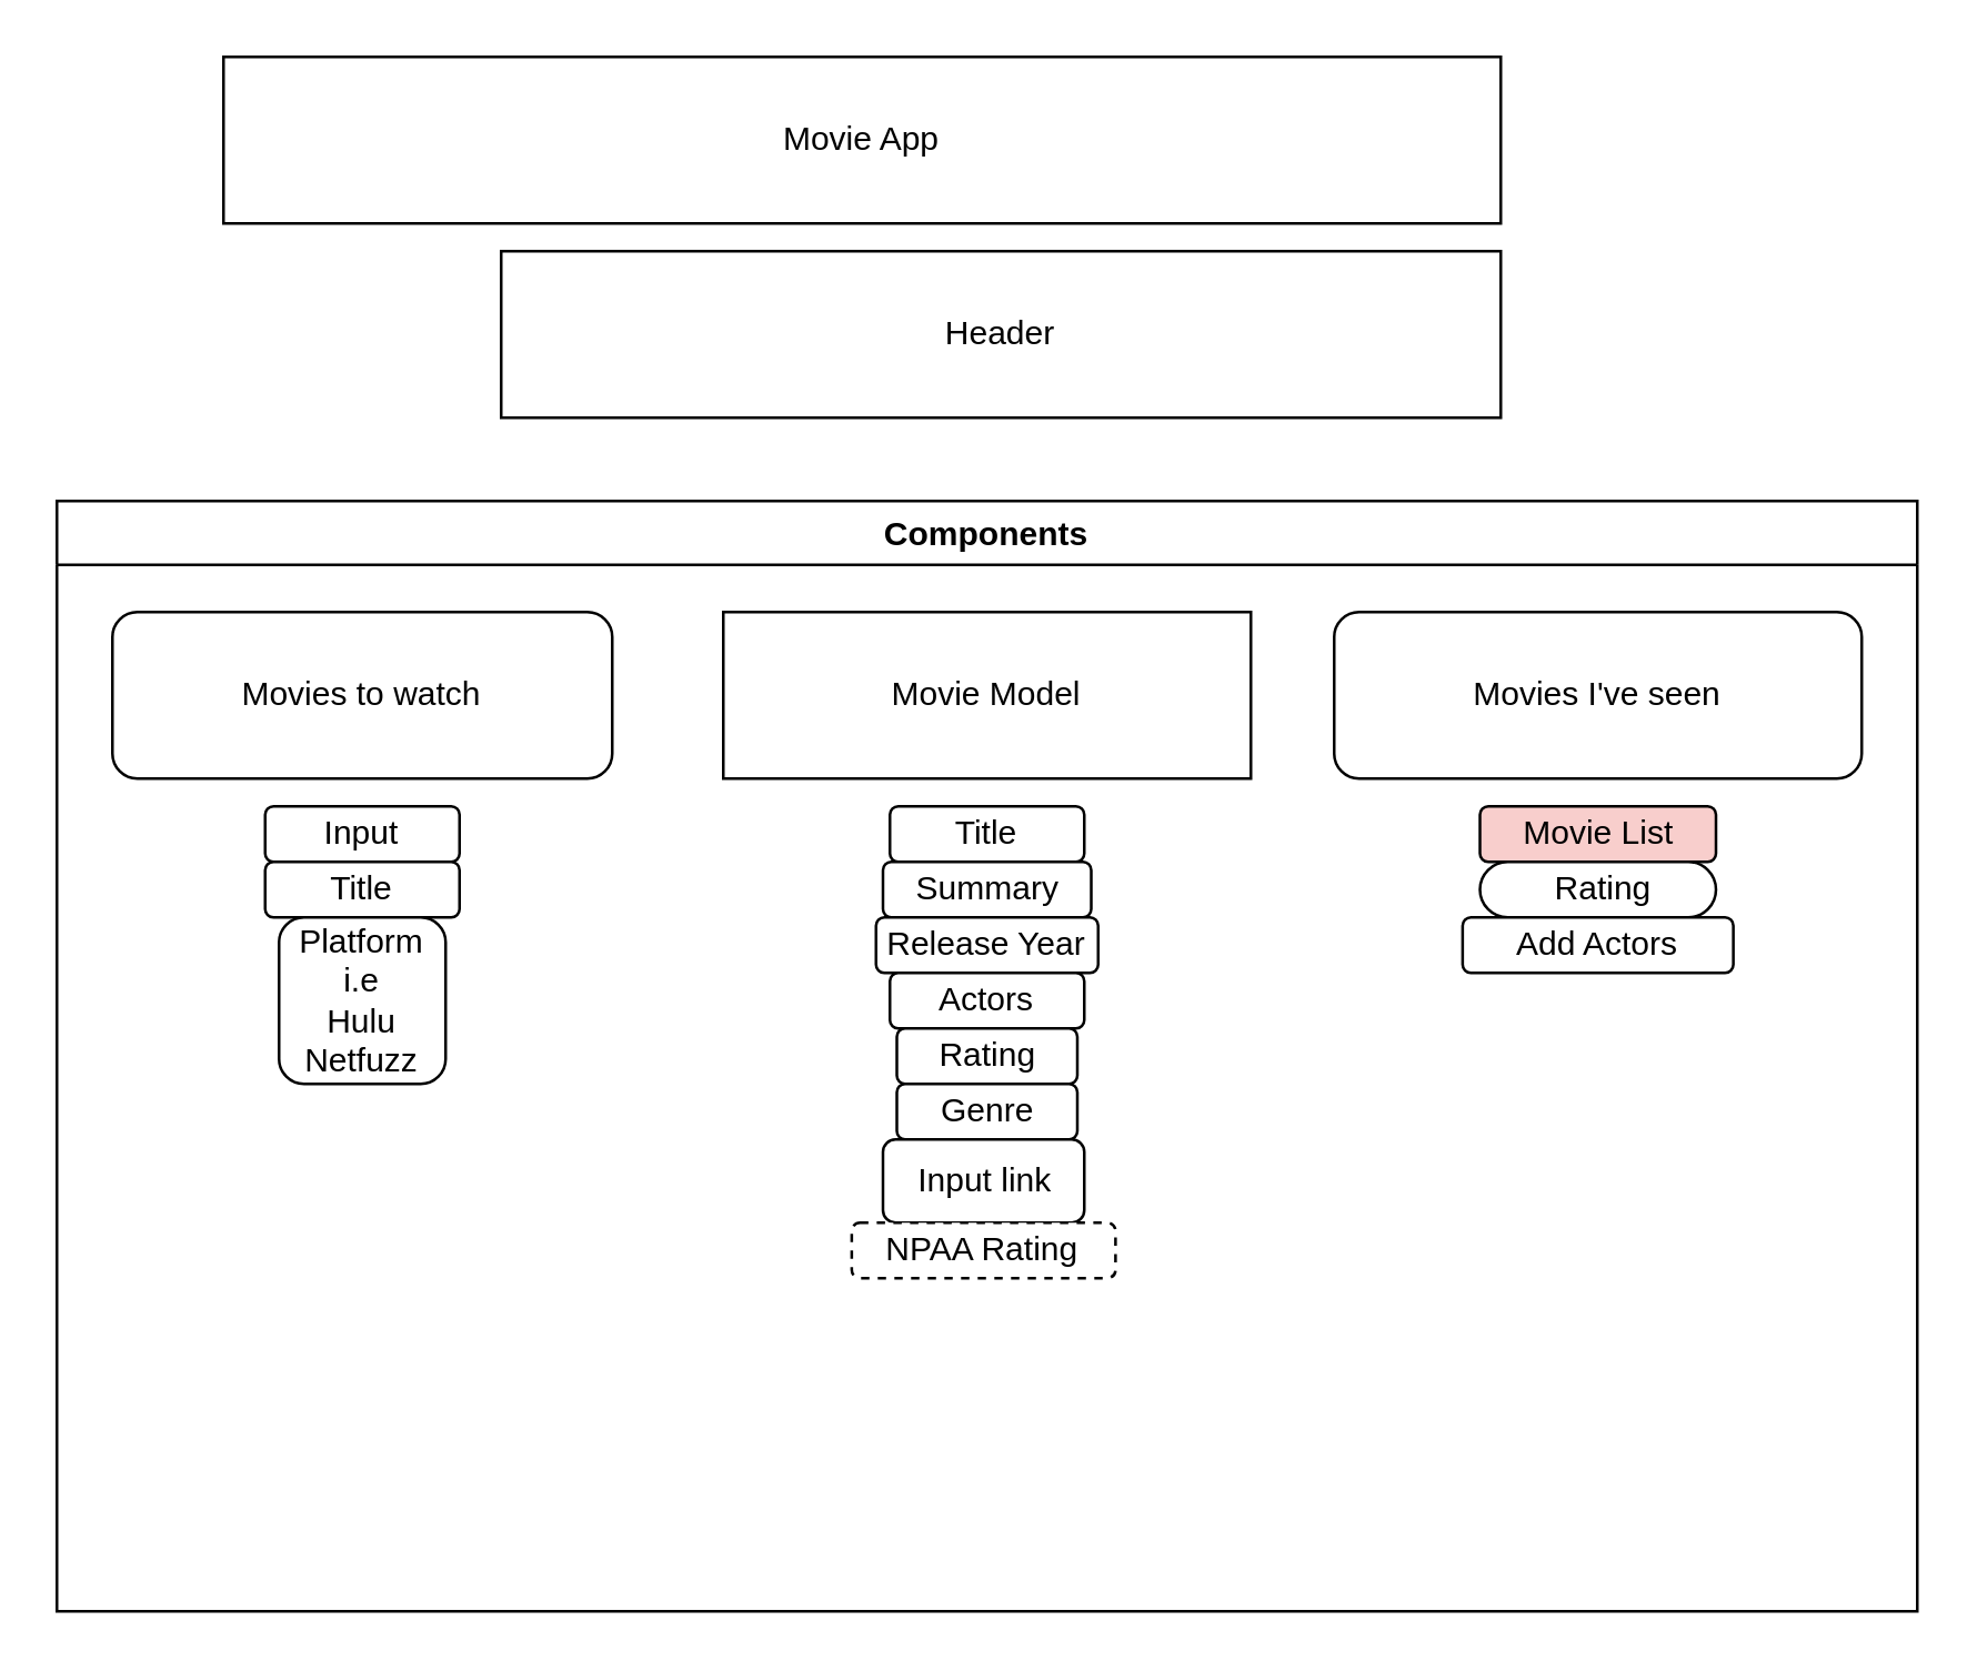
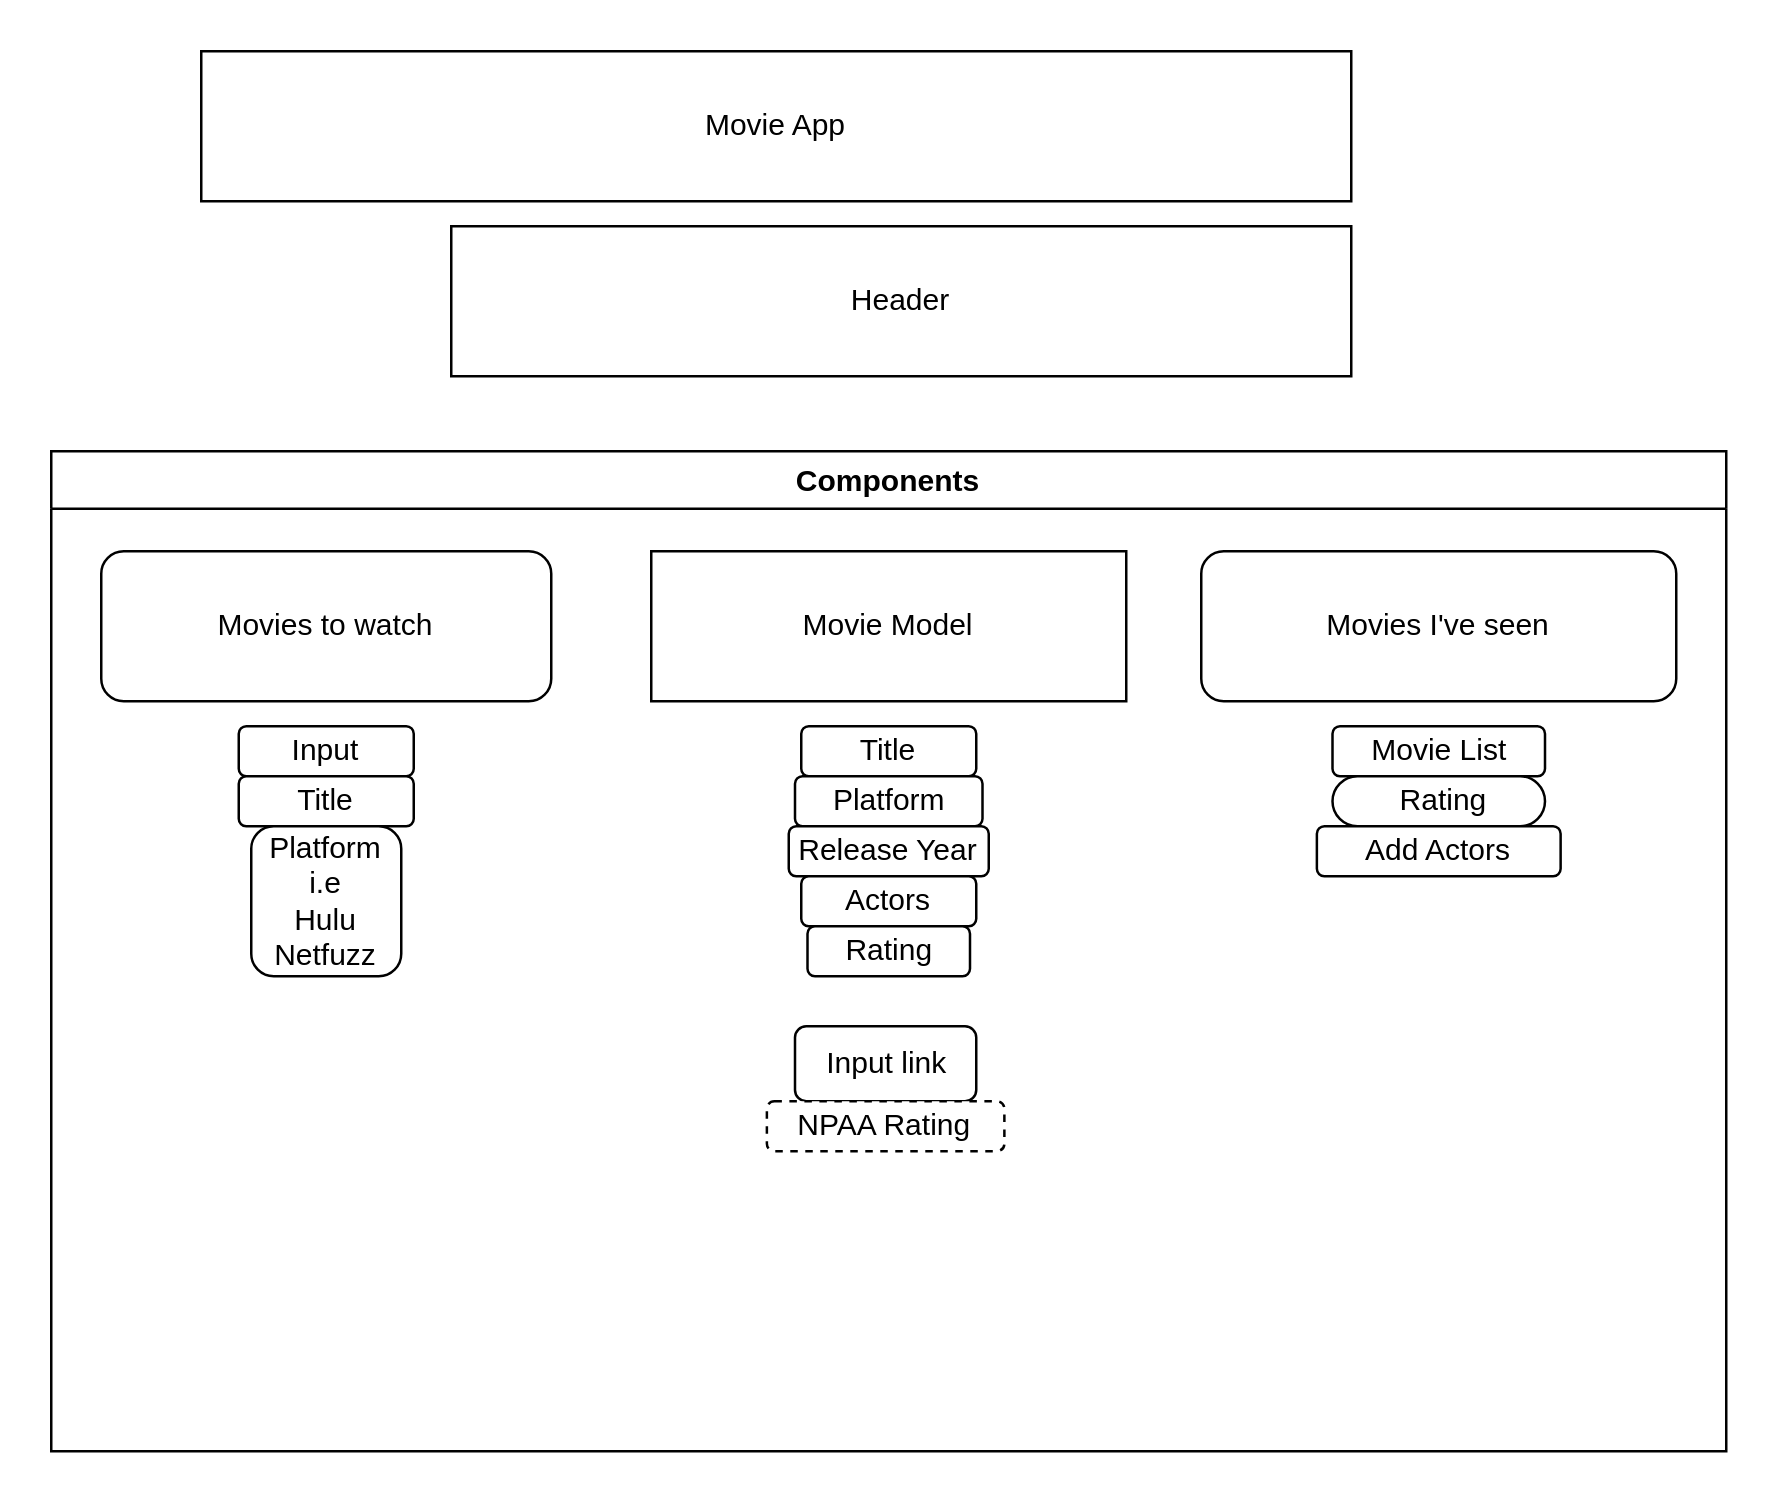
- <mxCell id="16" value="Movie List" style="rounded=1;whiteSpace=wrap;html=1;fillColor=#f8cecc;" parent="4" vertex="1"><mxGeometry x="512.5" y="110" width="85" height="20" as="geometry" /></mxCell>
+ <mxCell id="16" value="Movie List" style="rounded=1;whiteSpace=wrap;html=1;" parent="4" vertex="1"><mxGeometry x="512.5" y="110" width="85" height="20" as="geometry" /></mxCell>
- <mxCell id="9" value="Summary" style="rounded=1;whiteSpace=wrap;html=1;" parent="4" vertex="1"><mxGeometry x="297.5" y="130" width="75" height="20" as="geometry" /></mxCell>
+ <mxCell id="9" value="Platform" style="rounded=1;whiteSpace=wrap;html=1;" parent="4" vertex="1"><mxGeometry x="297.5" y="130" width="75" height="20" as="geometry" /></mxCell>
- <mxCell id="13" value="Genre" style="rounded=1;whiteSpace=wrap;html=1;" parent="4" vertex="1"><mxGeometry x="302.5" y="210" width="65" height="20" as="geometry" /></mxCell>
